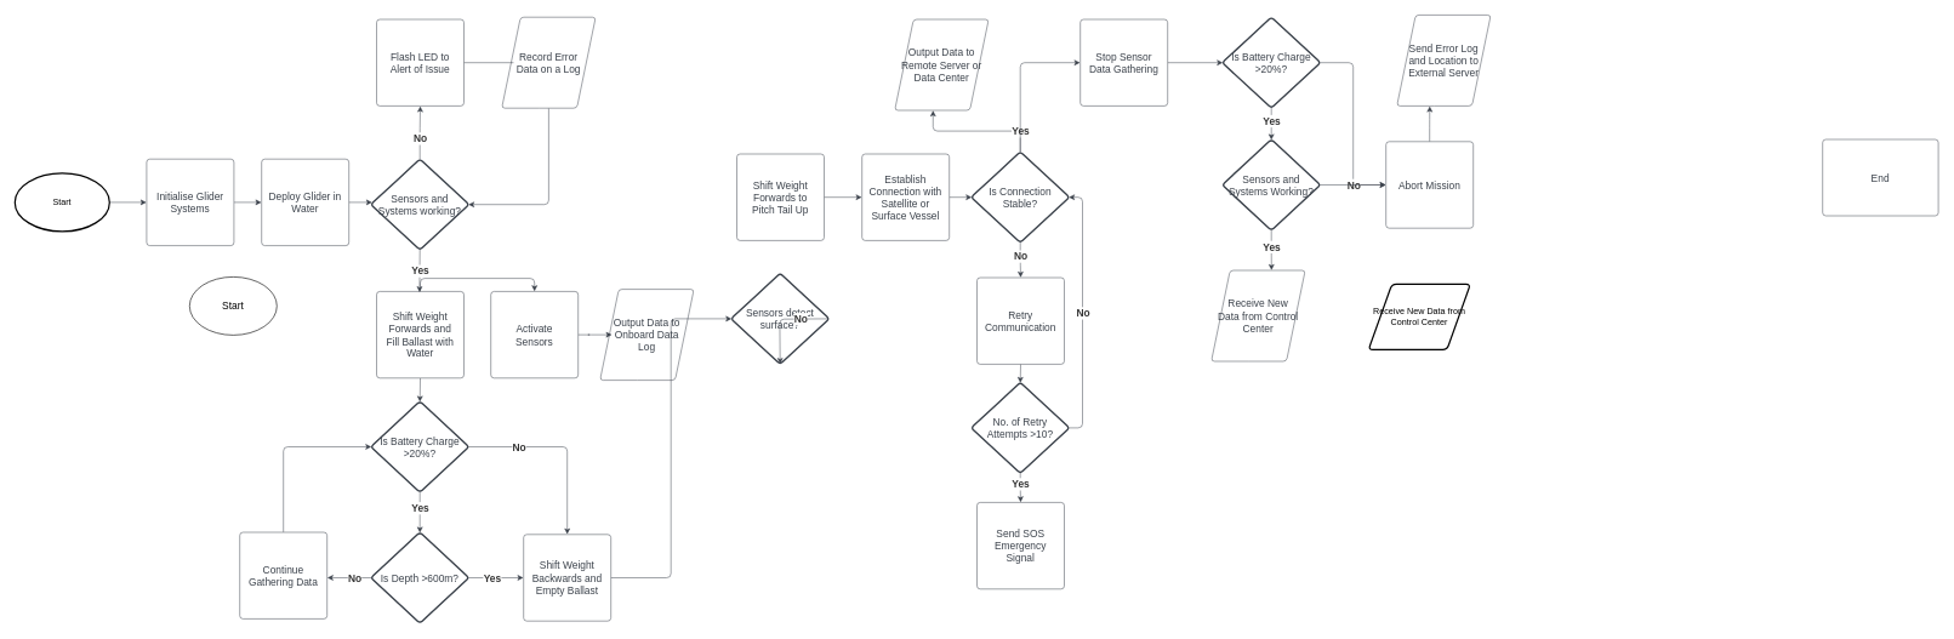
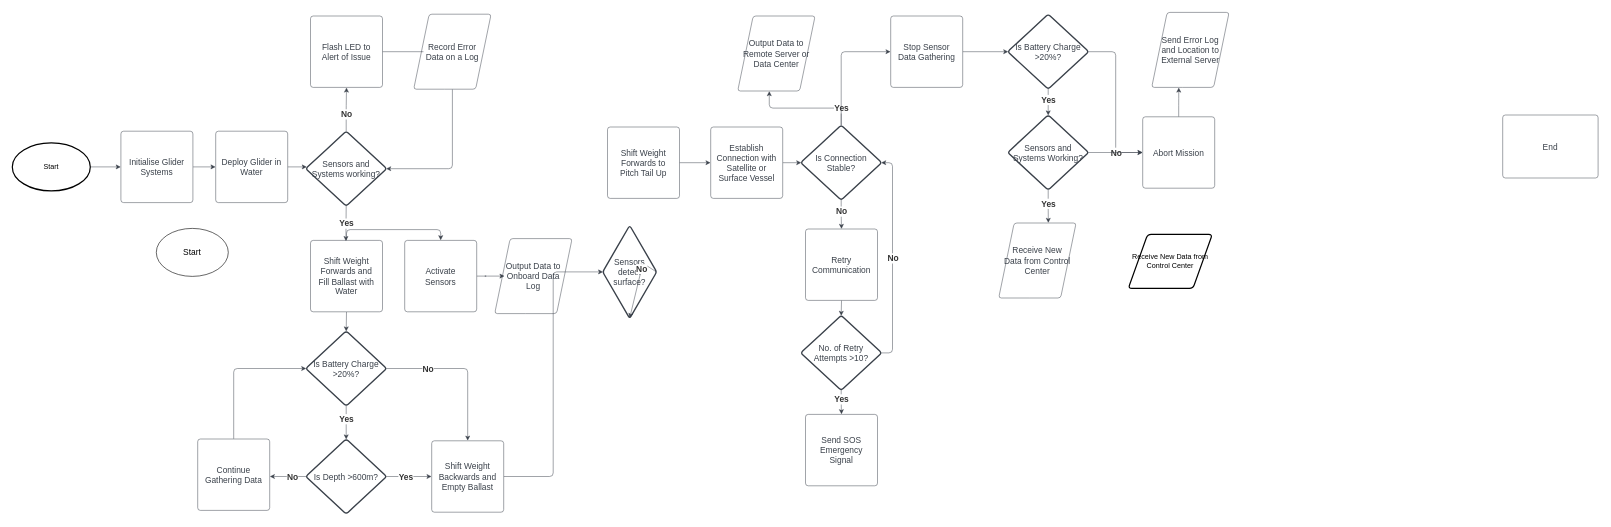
- <mxCell id="36" value="Sensors detect surface?" style="html=1;overflow=block;blockSpacing=1;whiteSpace=wrap;rhombus;fontSize=14;fontColor=#3a414a;spacing=3.8;strokeColor=#3a414a;strokeOpacity=100;fillOpacity=100;rounded=1;absoluteArcSize=1;arcSize=9;fillColor=#ffffff;strokeWidth=2.3;lucidId=ueUVGRdrRhw9;" vertex="1" parent="1"><mxGeometry x="1004" y="375" width="135" height="125" as="geometry" /></mxCell>
+ <mxCell id="36" value="Sensors detect surface?" style="html=1;overflow=block;blockSpacing=1;whiteSpace=wrap;rhombus;fontSize=14;fontColor=#3a414a;spacing=3.8;strokeColor=#3a414a;strokeOpacity=100;fillOpacity=100;rounded=1;absoluteArcSize=1;arcSize=9;fillColor=#ffffff;strokeWidth=2.3;lucidId=ueUVGRdrRhw9;" vertex="1" parent="1"><mxGeometry x="1004" y="375" width="90" height="155" as="geometry" /></mxCell>
